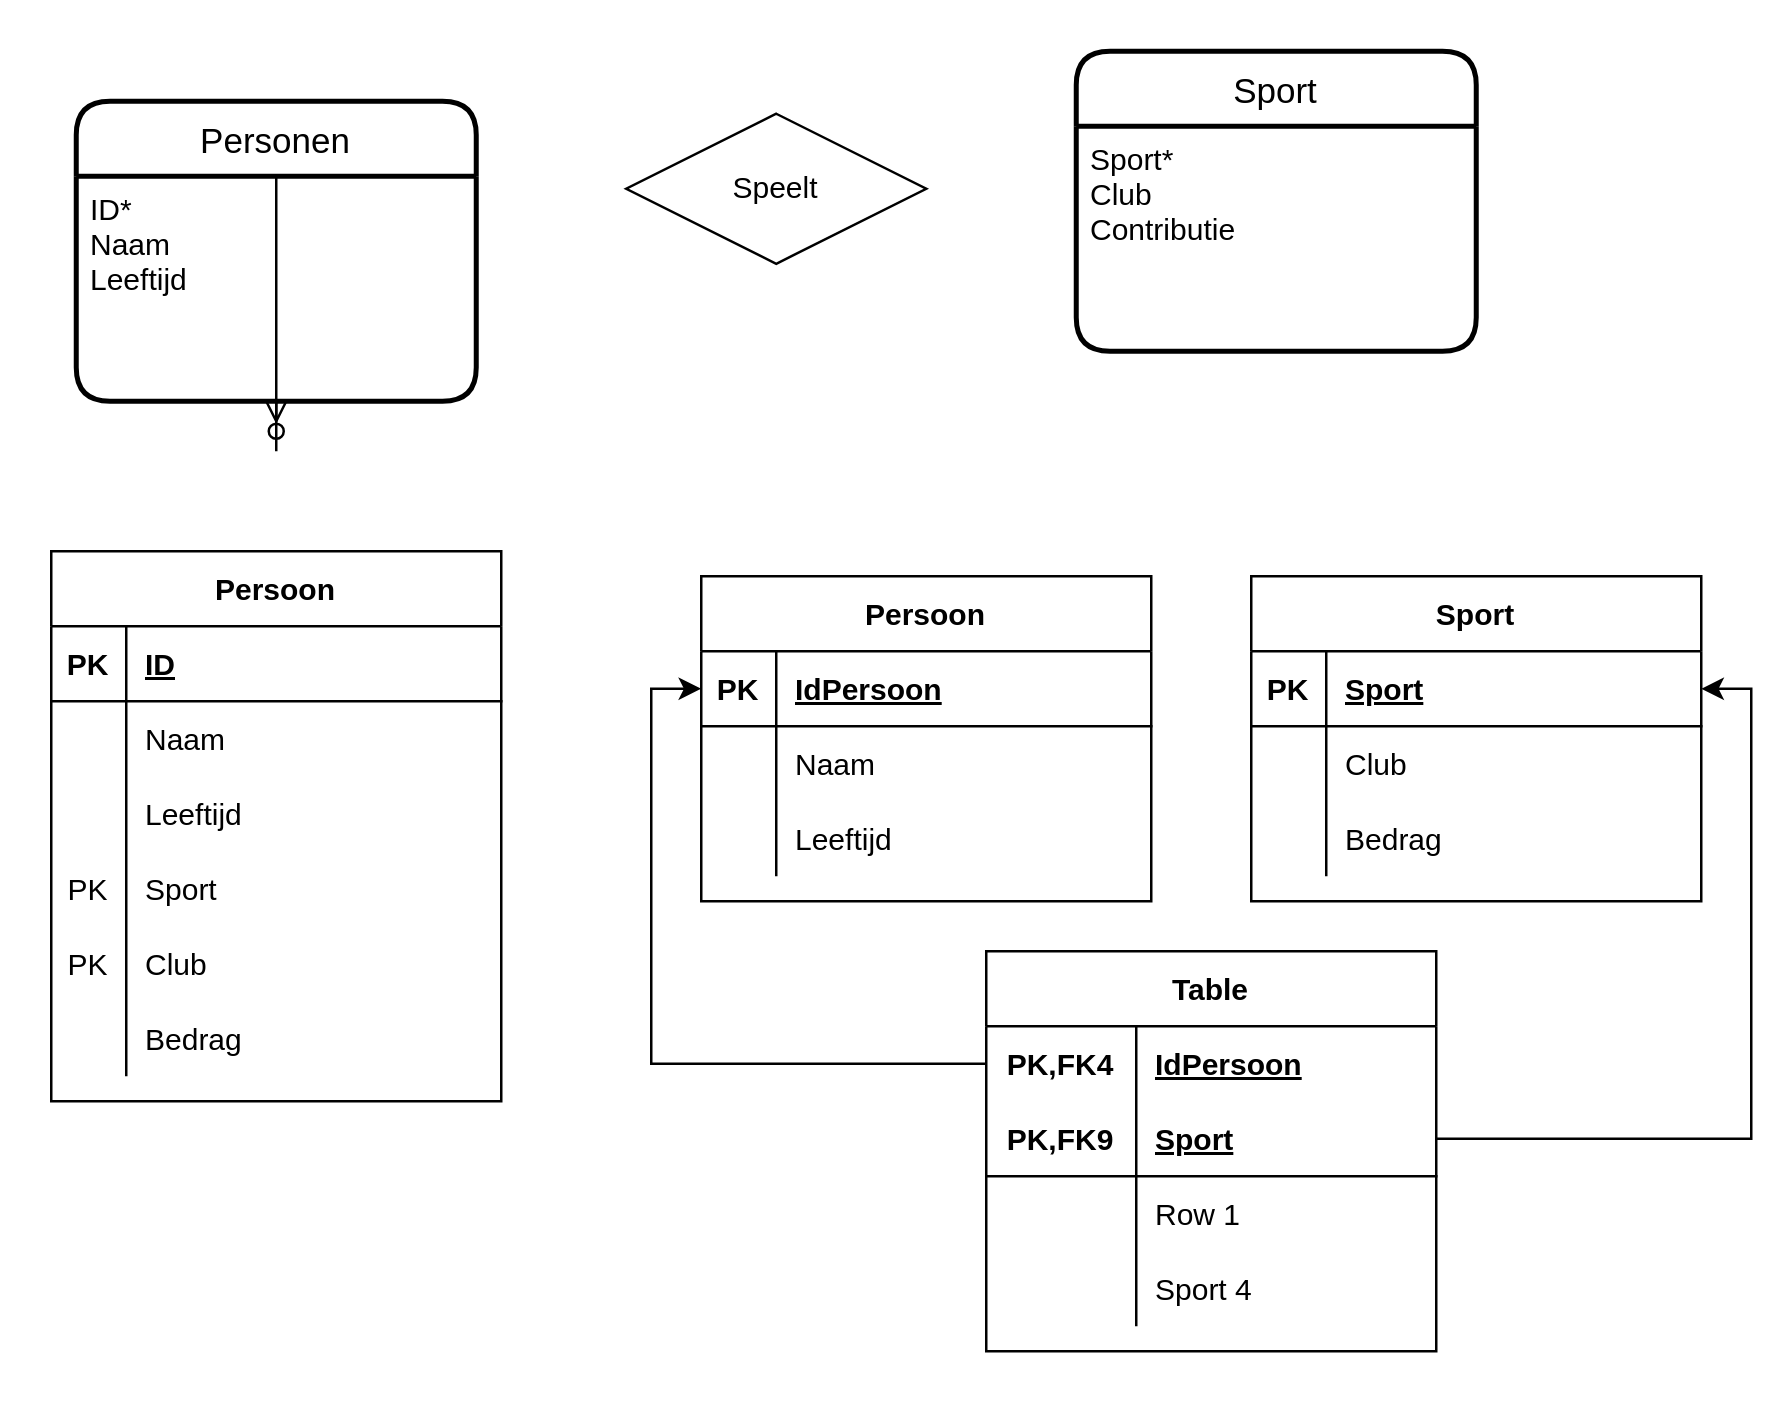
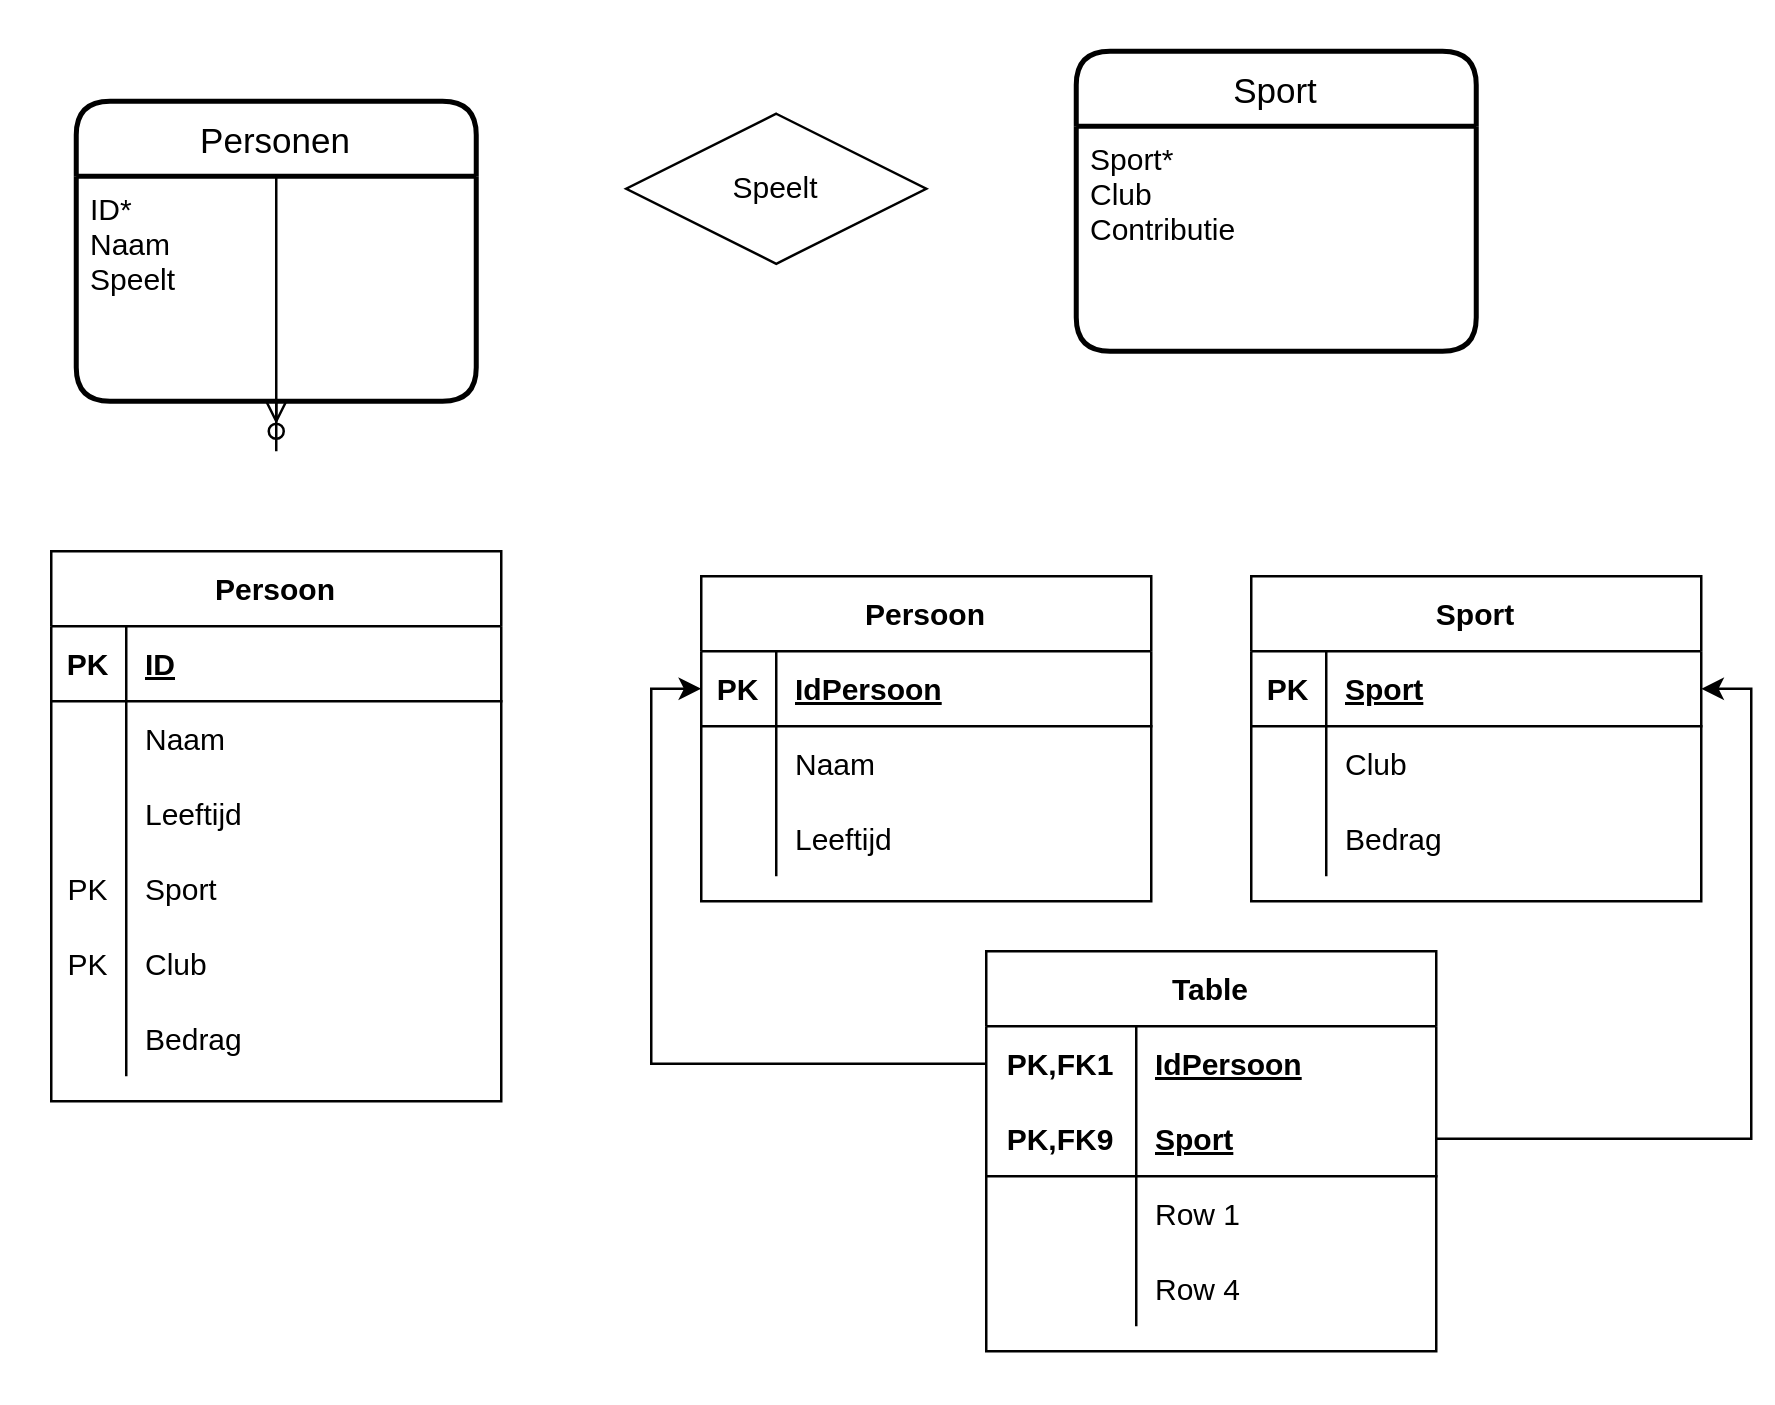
- <mxCell id="4" value="ID*&#10;Naam&#10;Leeftijd&#10;" style="align=left;strokeColor=none;fillColor=none;spacingLeft=4;fontSize=12;verticalAlign=top;resizable=0;rotatable=0;part=1;" vertex="1" parent="3"><mxGeometry y="30" width="160" height="90" as="geometry" /></mxCell>
+ <mxCell id="4" value="ID*&#10;Naam&#10;Speelt&#10;" style="align=left;strokeColor=none;fillColor=none;spacingLeft=4;fontSize=12;verticalAlign=top;resizable=0;rotatable=0;part=1;" vertex="1" parent="3"><mxGeometry y="30" width="160" height="90" as="geometry" /></mxCell>
- <mxCell id="49" value="PK,FK4" style="shape=partialRectangle;connectable=0;fillColor=none;top=0;left=0;bottom=0;right=0;fontStyle=1;overflow=hidden;" vertex="1" parent="48"><mxGeometry width="60" height="30" as="geometry"><mxRectangle width="60" height="30" as="alternateBounds" /></mxGeometry></mxCell>
+ <mxCell id="49" value="PK,FK1" style="shape=partialRectangle;connectable=0;fillColor=none;top=0;left=0;bottom=0;right=0;fontStyle=1;overflow=hidden;" vertex="1" parent="48"><mxGeometry width="60" height="30" as="geometry"><mxRectangle width="60" height="30" as="alternateBounds" /></mxGeometry></mxCell>
- <mxCell id="59" value="Sport 4" style="shape=partialRectangle;connectable=0;fillColor=none;top=0;left=0;bottom=0;right=0;align=left;spacingLeft=6;overflow=hidden;" vertex="1" parent="57"><mxGeometry x="60" width="120" height="30" as="geometry"><mxRectangle width="120" height="30" as="alternateBounds" /></mxGeometry></mxCell>
+ <mxCell id="59" value="Row 4" style="shape=partialRectangle;connectable=0;fillColor=none;top=0;left=0;bottom=0;right=0;align=left;spacingLeft=6;overflow=hidden;" vertex="1" parent="57"><mxGeometry x="60" width="120" height="30" as="geometry"><mxRectangle width="120" height="30" as="alternateBounds" /></mxGeometry></mxCell>
